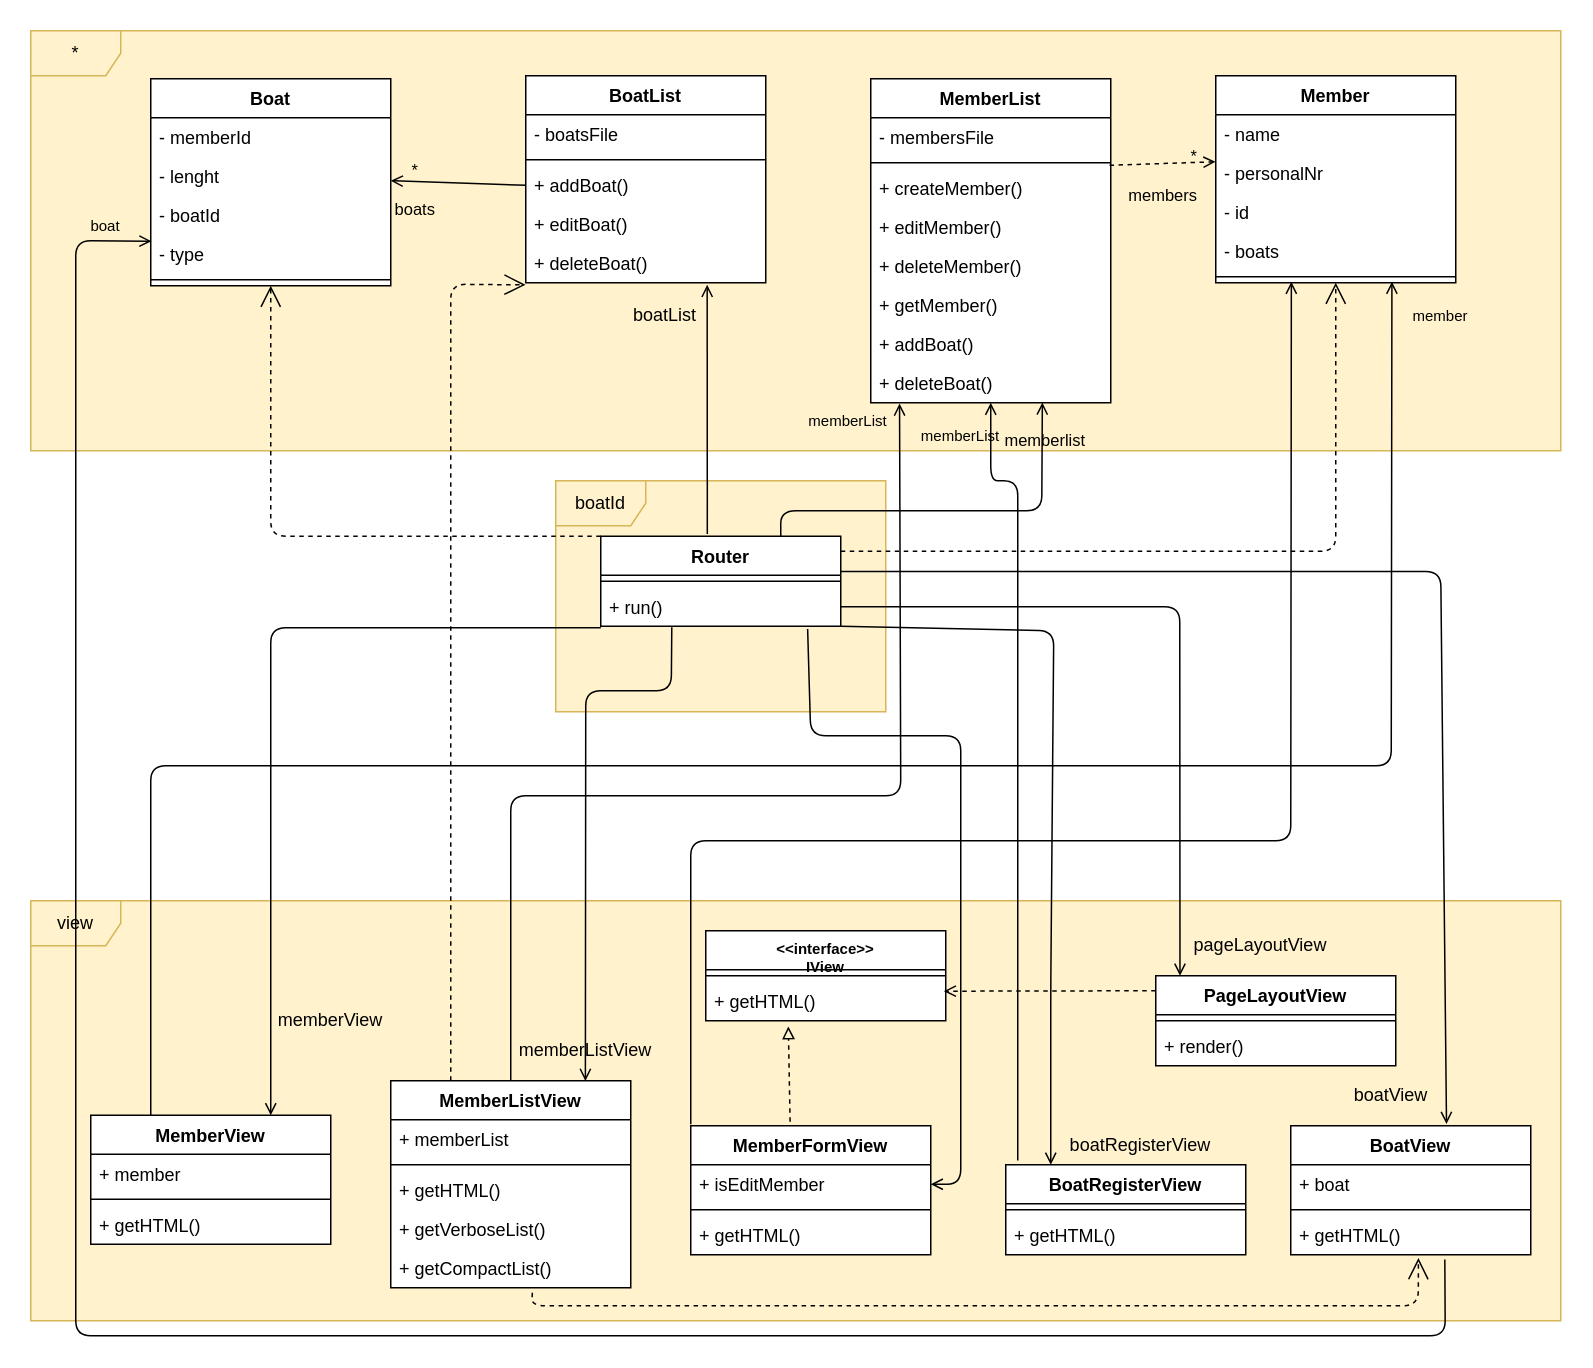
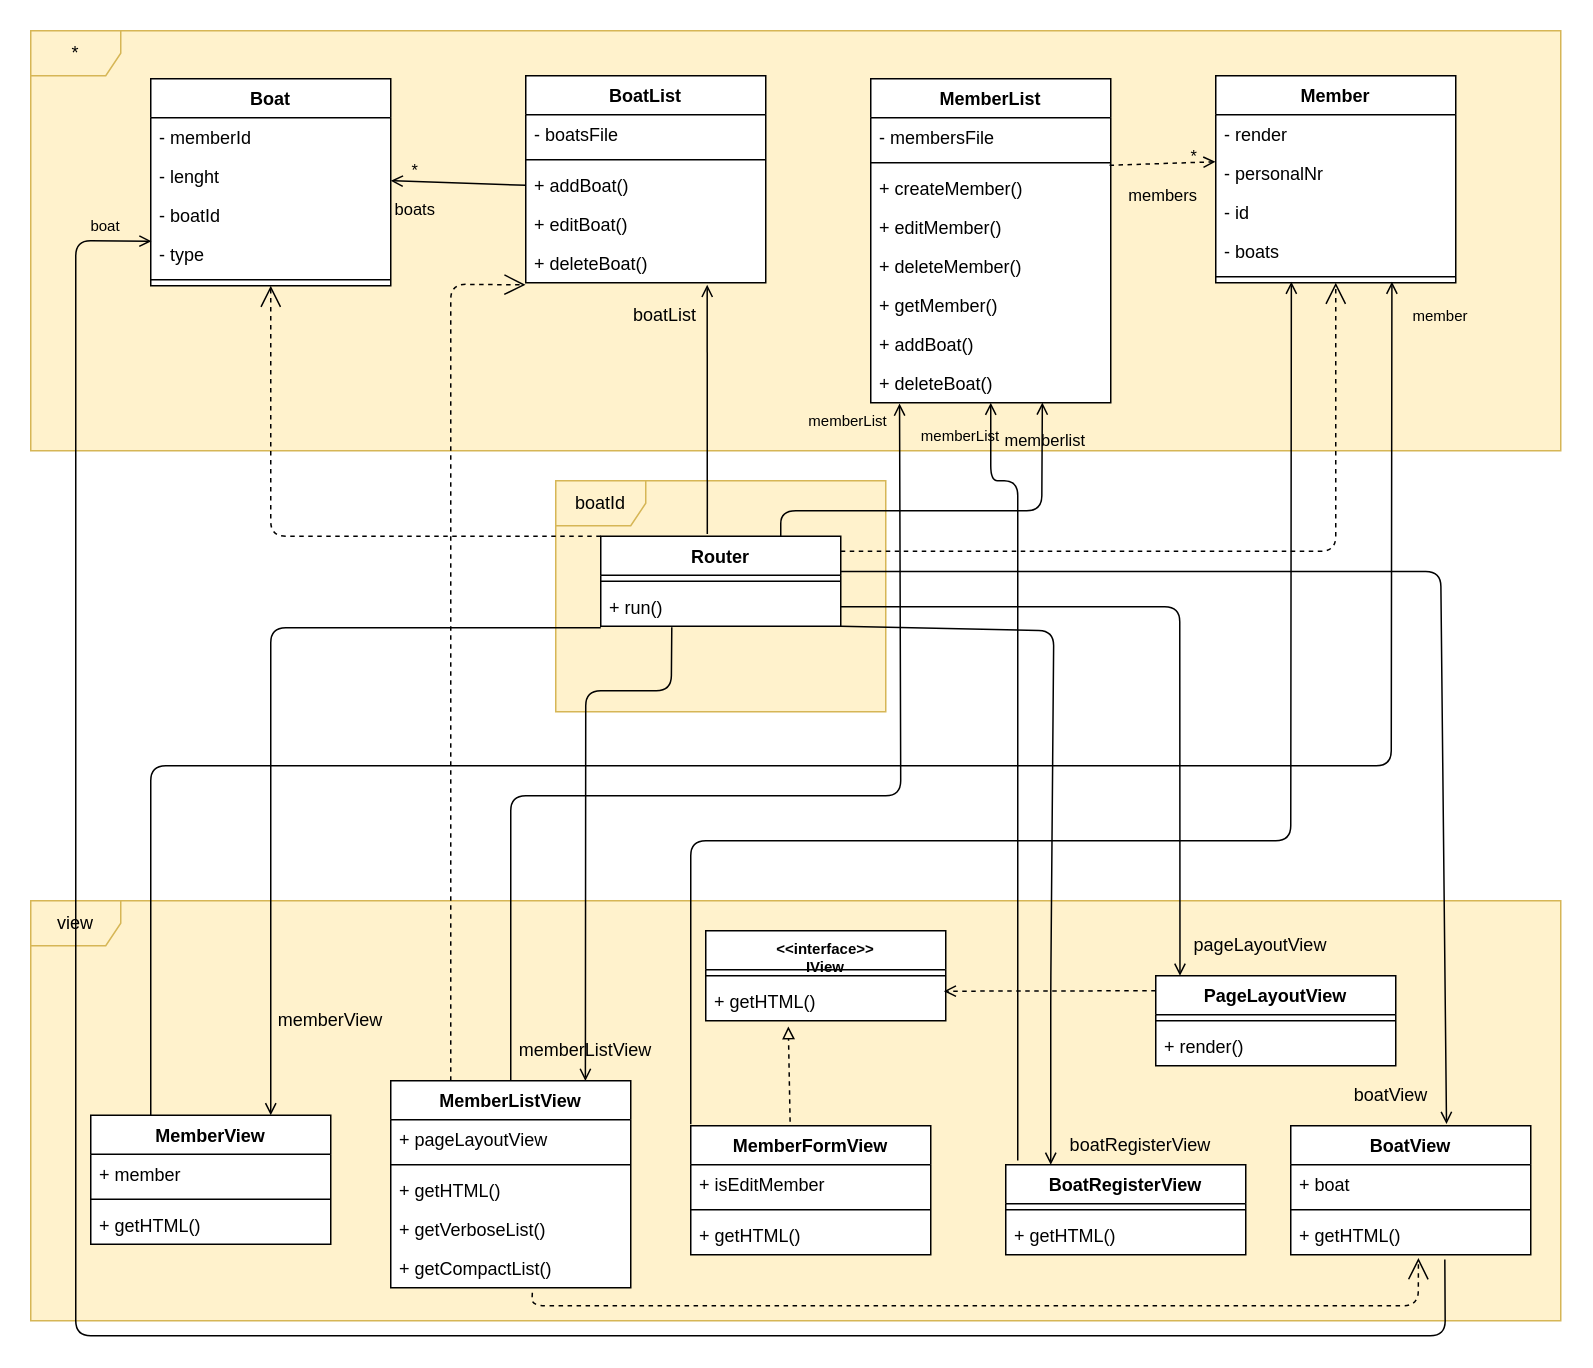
- <mxCell id="25" value="- name" style="text;strokeColor=none;fillColor=none;align=left;verticalAlign=top;spacingLeft=4;spacingRight=4;overflow=hidden;rotatable=0;points=[[0,0.5],[1,0.5]];portConstraint=eastwest;" parent="24" vertex="1"><mxGeometry y="26" width="160" height="26" as="geometry" /></mxCell>
+ <mxCell id="25" value="- render" style="text;strokeColor=none;fillColor=none;align=left;verticalAlign=top;spacingLeft=4;spacingRight=4;overflow=hidden;rotatable=0;points=[[0,0.5],[1,0.5]];portConstraint=eastwest;" parent="24" vertex="1"><mxGeometry y="26" width="160" height="26" as="geometry" /></mxCell>
- <mxCell id="64" value="" style="endArrow=open;html=1;entryX=1;entryY=0.5;entryDx=0;entryDy=0;exitX=0.862;exitY=1.07;exitDx=0;exitDy=0;exitPerimeter=0;endFill=0;" parent="1" source="8" target="43" edge="1"><mxGeometry width="50" height="50" relative="1" as="geometry"><mxPoint x="480" y="419" as="sourcePoint" /><mxPoint x="530" y="369" as="targetPoint" /><Array as="points"><mxPoint x="540" y="490" /><mxPoint x="640" y="490" /><mxPoint x="640" y="789" /></Array></mxGeometry></mxCell>
- <mxCell id="37" value="+ memberList " style="text;strokeColor=none;fillColor=none;align=left;verticalAlign=top;spacingLeft=4;spacingRight=4;overflow=hidden;rotatable=0;points=[[0,0.5],[1,0.5]];portConstraint=eastwest;" parent="36" vertex="1"><mxGeometry y="26" width="160" height="26" as="geometry" /></mxCell>
+ <mxCell id="37" value="+ pageLayoutView " style="text;strokeColor=none;fillColor=none;align=left;verticalAlign=top;spacingLeft=4;spacingRight=4;overflow=hidden;rotatable=0;points=[[0,0.5],[1,0.5]];portConstraint=eastwest;" parent="36" vertex="1"><mxGeometry y="26" width="160" height="26" as="geometry" /></mxCell>
